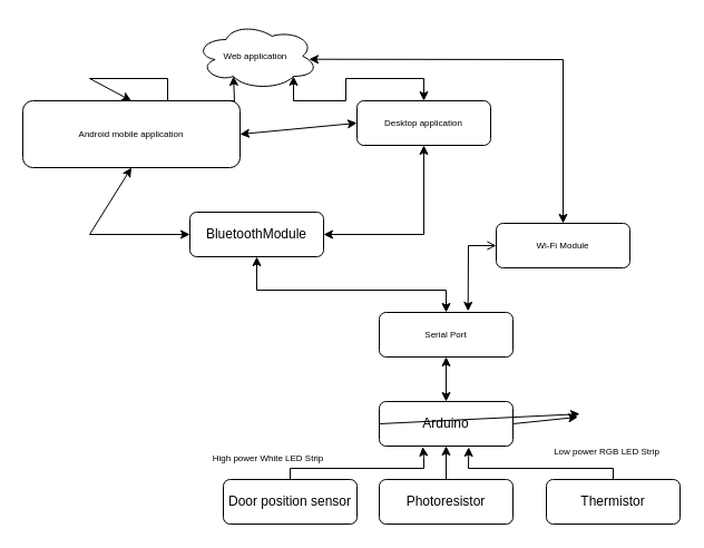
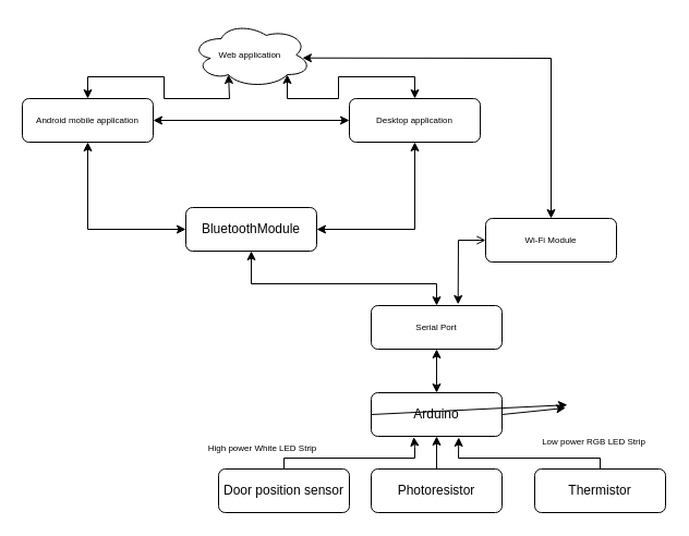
- <mxCell id="14" value="Android mobile application" style="rounded=1;whiteSpace=wrap;html=1;fontSize=8;" vertex="1" parent="1"><mxGeometry x="20" y="90" width="195" height="60" as="geometry" /></mxCell>
+ <mxCell id="14" value="Android mobile application" style="rounded=1;whiteSpace=wrap;html=1;fontSize=8;" vertex="1" parent="1"><mxGeometry x="20" y="90" width="120" height="40" as="geometry" /></mxCell>
